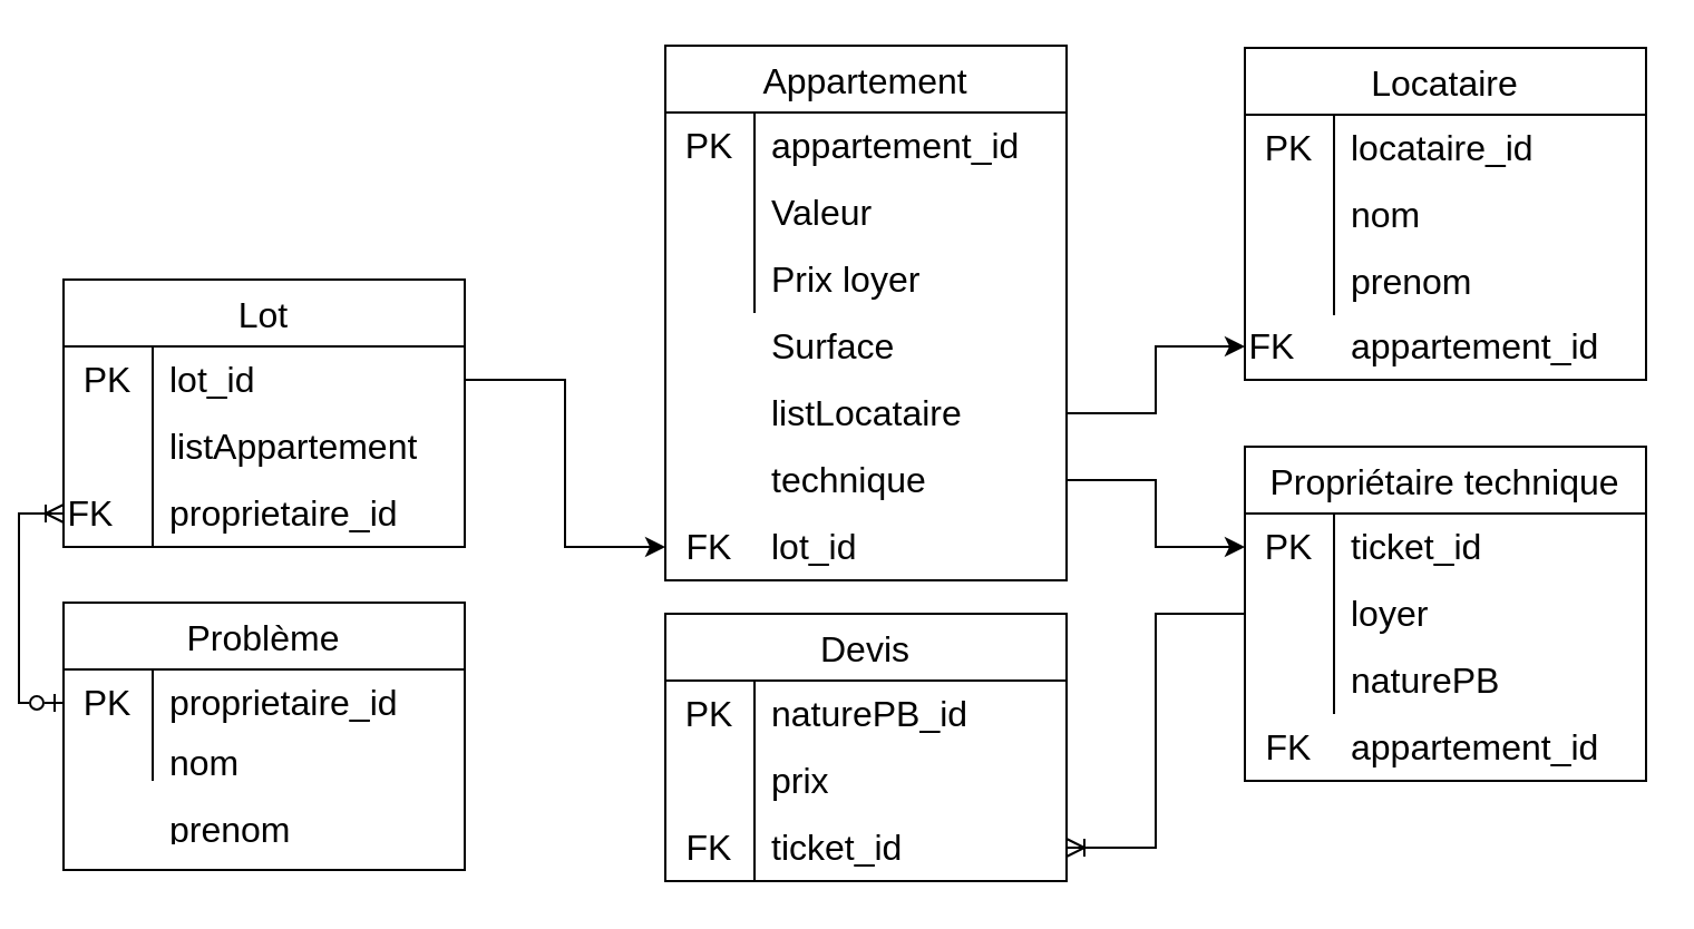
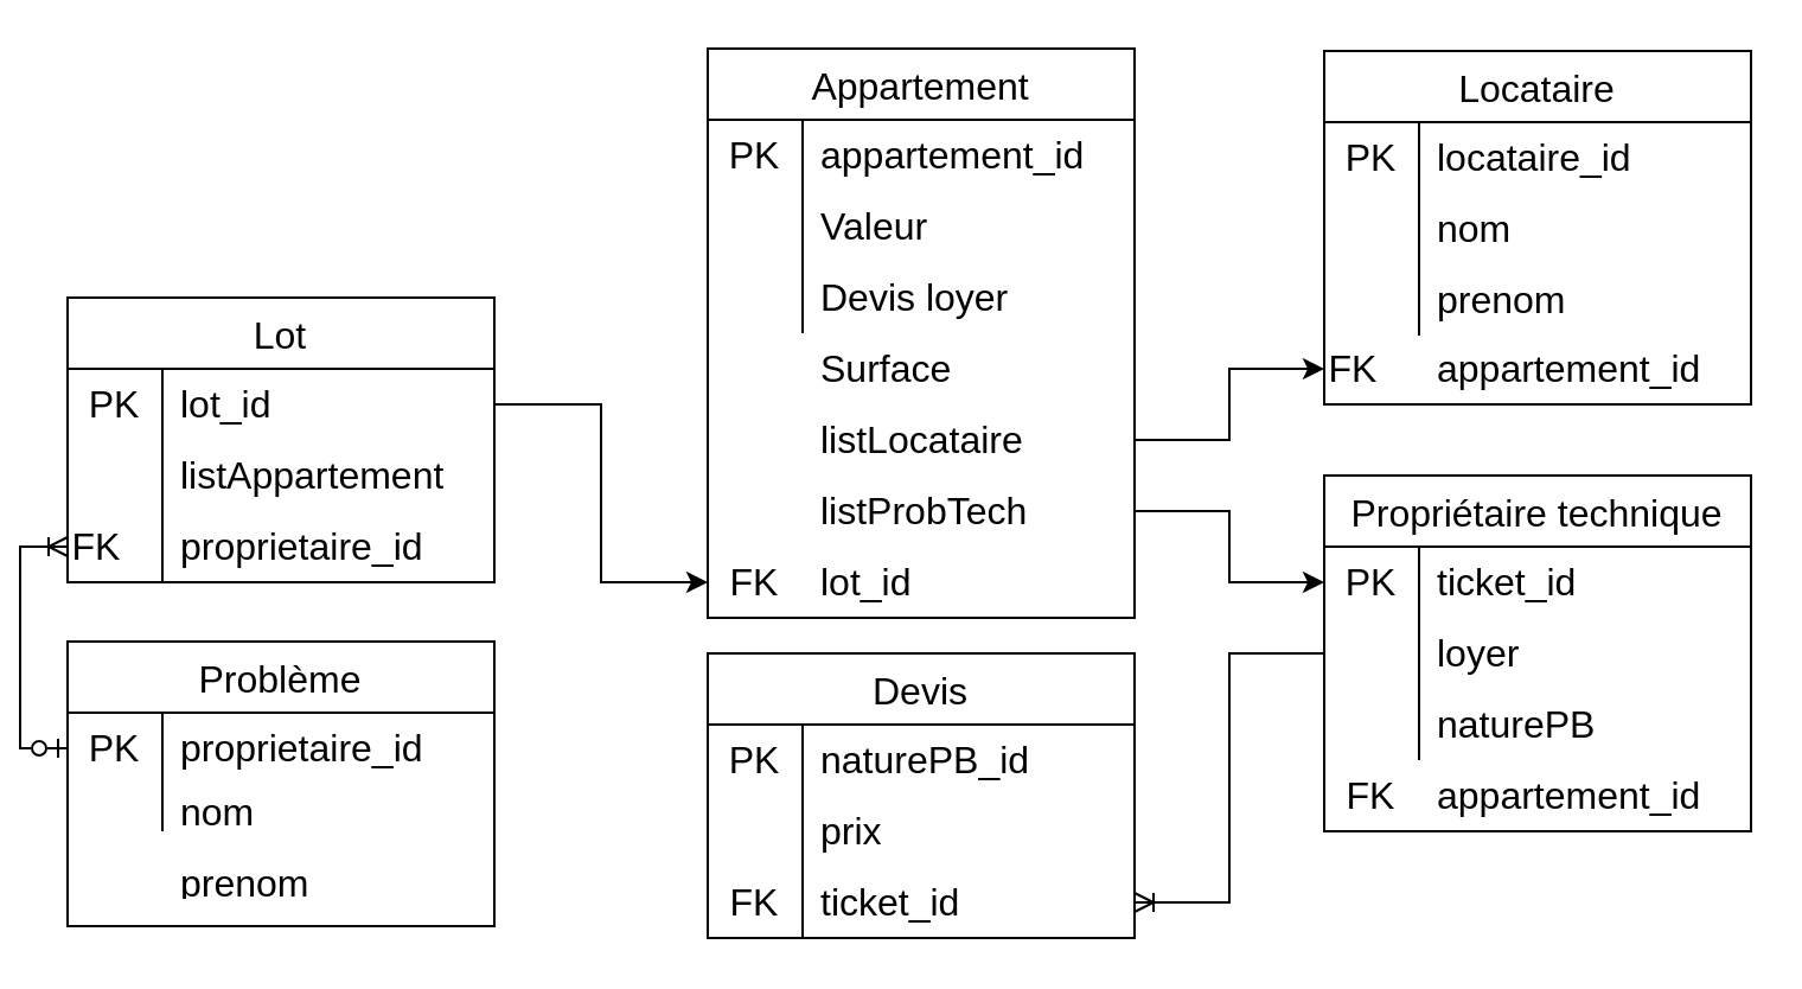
- <mxCell id="21" value="Prix loyer" style="shape=partialRectangle;html=1;whiteSpace=wrap;connectable=0;fillColor=none;top=0;left=0;bottom=0;right=0;align=left;spacingLeft=6;overflow=hidden;strokeColor=inherit;fontSize=16;" vertex="1" parent="19"><mxGeometry x="40" width="140" height="30" as="geometry"><mxRectangle width="140" height="30" as="alternateBounds" /></mxGeometry></mxCell>
+ <mxCell id="21" value="Devis loyer" style="shape=partialRectangle;html=1;whiteSpace=wrap;connectable=0;fillColor=none;top=0;left=0;bottom=0;right=0;align=left;spacingLeft=6;overflow=hidden;strokeColor=inherit;fontSize=16;" vertex="1" parent="19"><mxGeometry x="40" width="140" height="30" as="geometry"><mxRectangle width="140" height="30" as="alternateBounds" /></mxGeometry></mxCell>
- <mxCell id="65" value="technique" style="shape=partialRectangle;html=1;whiteSpace=wrap;connectable=0;fillColor=none;top=0;left=0;bottom=0;right=0;align=left;spacingLeft=6;overflow=hidden;strokeColor=inherit;fontSize=16;" vertex="1" parent="63"><mxGeometry x="40" width="140" height="30" as="geometry"><mxRectangle width="140" height="30" as="alternateBounds" /></mxGeometry></mxCell>
+ <mxCell id="65" value="listProbTech" style="shape=partialRectangle;html=1;whiteSpace=wrap;connectable=0;fillColor=none;top=0;left=0;bottom=0;right=0;align=left;spacingLeft=6;overflow=hidden;strokeColor=inherit;fontSize=16;" vertex="1" parent="63"><mxGeometry x="40" width="140" height="30" as="geometry"><mxRectangle width="140" height="30" as="alternateBounds" /></mxGeometry></mxCell>
